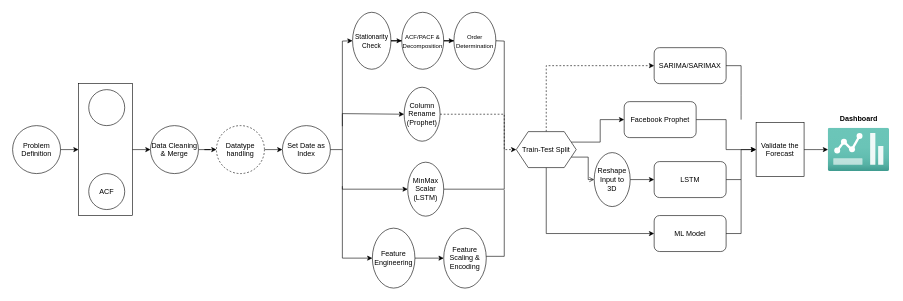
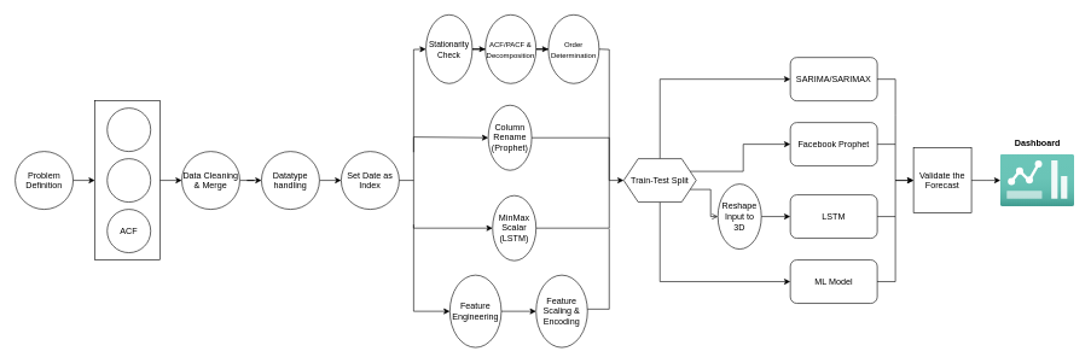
- <mxCell id="22" style="edgeStyle=orthogonalEdgeStyle;rounded=0;orthogonalLoop=1;jettySize=auto;html=1;entryX=0;entryY=0.5;entryDx=0;entryDy=0;exitX=0.5;exitY=0;exitDx=0;exitDy=0;dashed=1;" edge="1" parent="1" source="25" target="35"><mxGeometry relative="1" as="geometry" /></mxCell>
+ <mxCell id="22" style="edgeStyle=orthogonalEdgeStyle;rounded=0;orthogonalLoop=1;jettySize=auto;html=1;entryX=0;entryY=0.5;entryDx=0;entryDy=0;exitX=0.5;exitY=0;exitDx=0;exitDy=0;" edge="1" parent="1" source="25" target="35"><mxGeometry relative="1" as="geometry" /></mxCell>
- <mxCell id="31" value="" style="endArrow=classic;html=1;rounded=0;entryX=0;entryY=0.5;entryDx=0;entryDy=0;exitX=0.5;exitY=0;exitDx=0;exitDy=0;dashed=1;" edge="1" parent="1" source="18" target="25"><mxGeometry width="50" height="50" relative="1" as="geometry"><mxPoint x="520" y="279" as="sourcePoint" /><mxPoint x="570" y="229" as="targetPoint" /><Array as="points"><mxPoint x="840" y="190" /><mxPoint x="840" y="249" /></Array></mxGeometry></mxCell>
+ <mxCell id="31" value="" style="endArrow=classic;html=1;rounded=0;entryX=0;entryY=0.5;entryDx=0;entryDy=0;exitX=0.5;exitY=0;exitDx=0;exitDy=0;" edge="1" parent="1" source="18" target="25"><mxGeometry width="50" height="50" relative="1" as="geometry"><mxPoint x="520" y="279" as="sourcePoint" /><mxPoint x="570" y="229" as="targetPoint" /><Array as="points"><mxPoint x="840" y="190" /><mxPoint x="840" y="249" /></Array></mxGeometry></mxCell>
- <mxCell id="36" value="Facebook Prophet" style="rounded=1;whiteSpace=wrap;html=1;" vertex="1" parent="1"><mxGeometry x="1040" y="169" width="120" height="60" as="geometry" /></mxCell>
+ <mxCell id="36" value="Facebook Prophet" style="rounded=1;whiteSpace=wrap;html=1;" vertex="1" parent="1"><mxGeometry x="1090" y="169" width="120" height="60" as="geometry" /></mxCell>
+ <mxCell id="4" value="&lt;span id=&quot;docs-internal-guid-f7c6a7ed-7fff-1ace-1ce9-4449cd99c372&quot;&gt;&lt;span style=&quot;background-color: transparent; font-variant-numeric: normal; font-variant-east-asian: normal; font-variant-alternates: normal; font-variant-position: normal; vertical-align: baseline; white-space-collapse: preserve;&quot;&gt;&lt;font color=&quot;#ffffff&quot; style=&quot;font-size: 12px;&quot; face=&quot;Helvetica&quot;&gt;S&amp;amp;P Global&lt;/font&gt;&lt;/span&gt;&lt;/span&gt;" style="ellipse;whiteSpace=wrap;html=1;aspect=fixed;" vertex="1" parent="1"><mxGeometry x="147" y="219" width="60" height="60" as="geometry" /></mxCell>
- <mxCell id="16" value="Datatype handling" style="ellipse;whiteSpace=wrap;html=1;aspect=fixed;dashed=1;" vertex="1" parent="1"><mxGeometry x="360" y="209" width="80" height="80" as="geometry" /></mxCell>
+ <mxCell id="16" value="Datatype handling" style="ellipse;whiteSpace=wrap;html=1;aspect=fixed;" vertex="1" parent="1"><mxGeometry x="360" y="209" width="80" height="80" as="geometry" /></mxCell>
